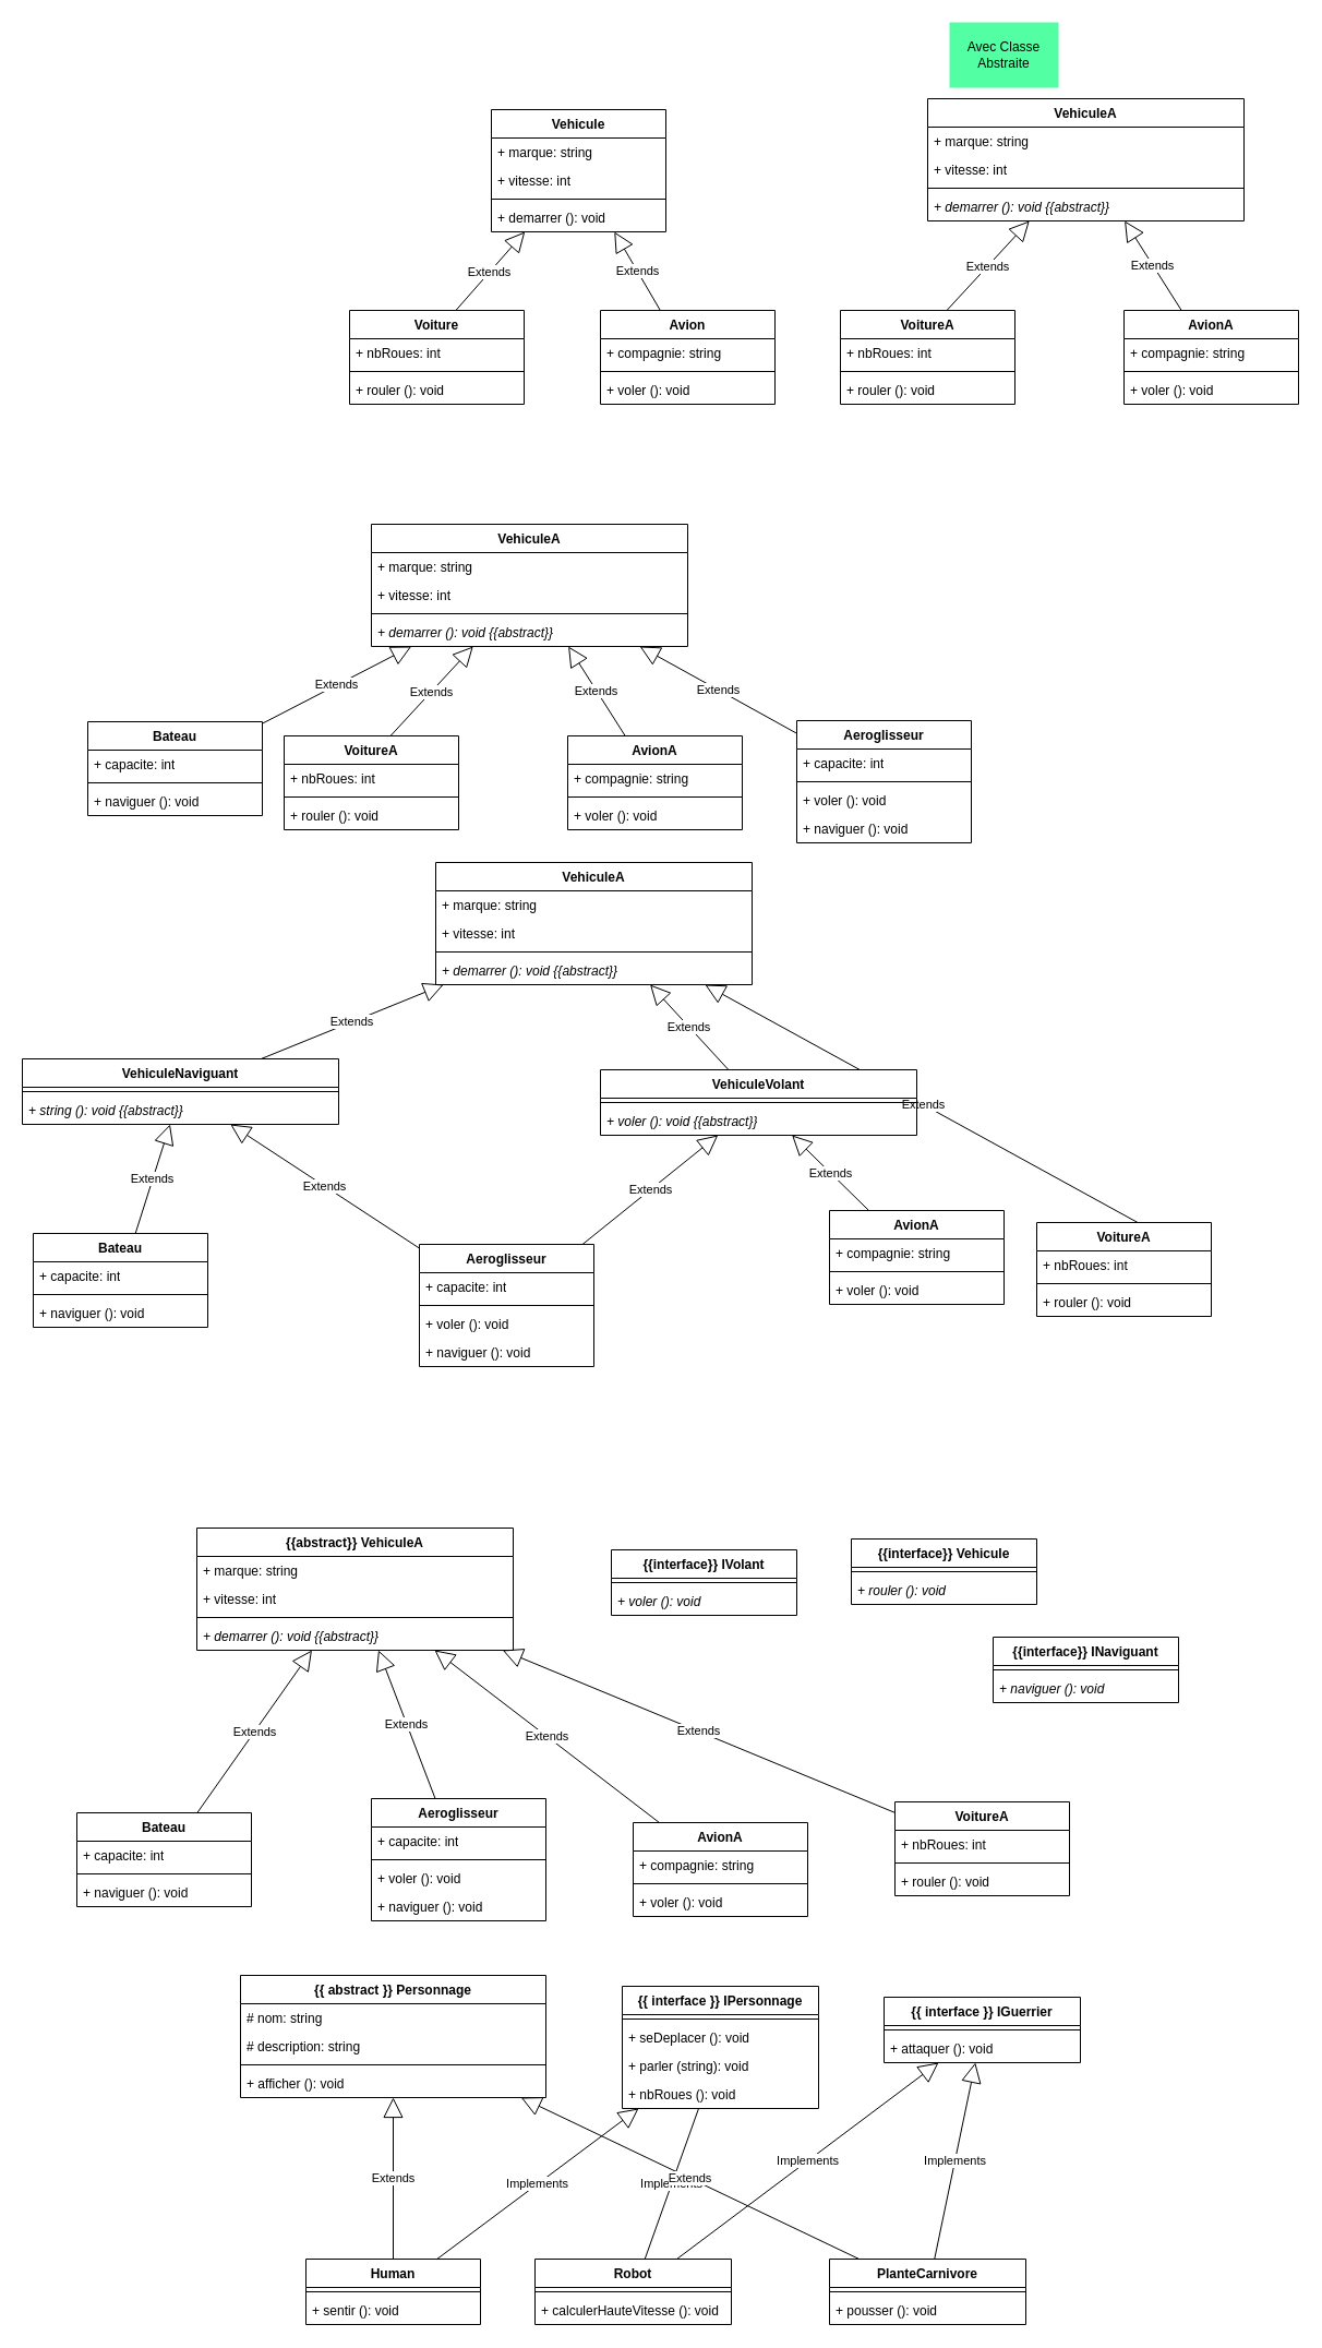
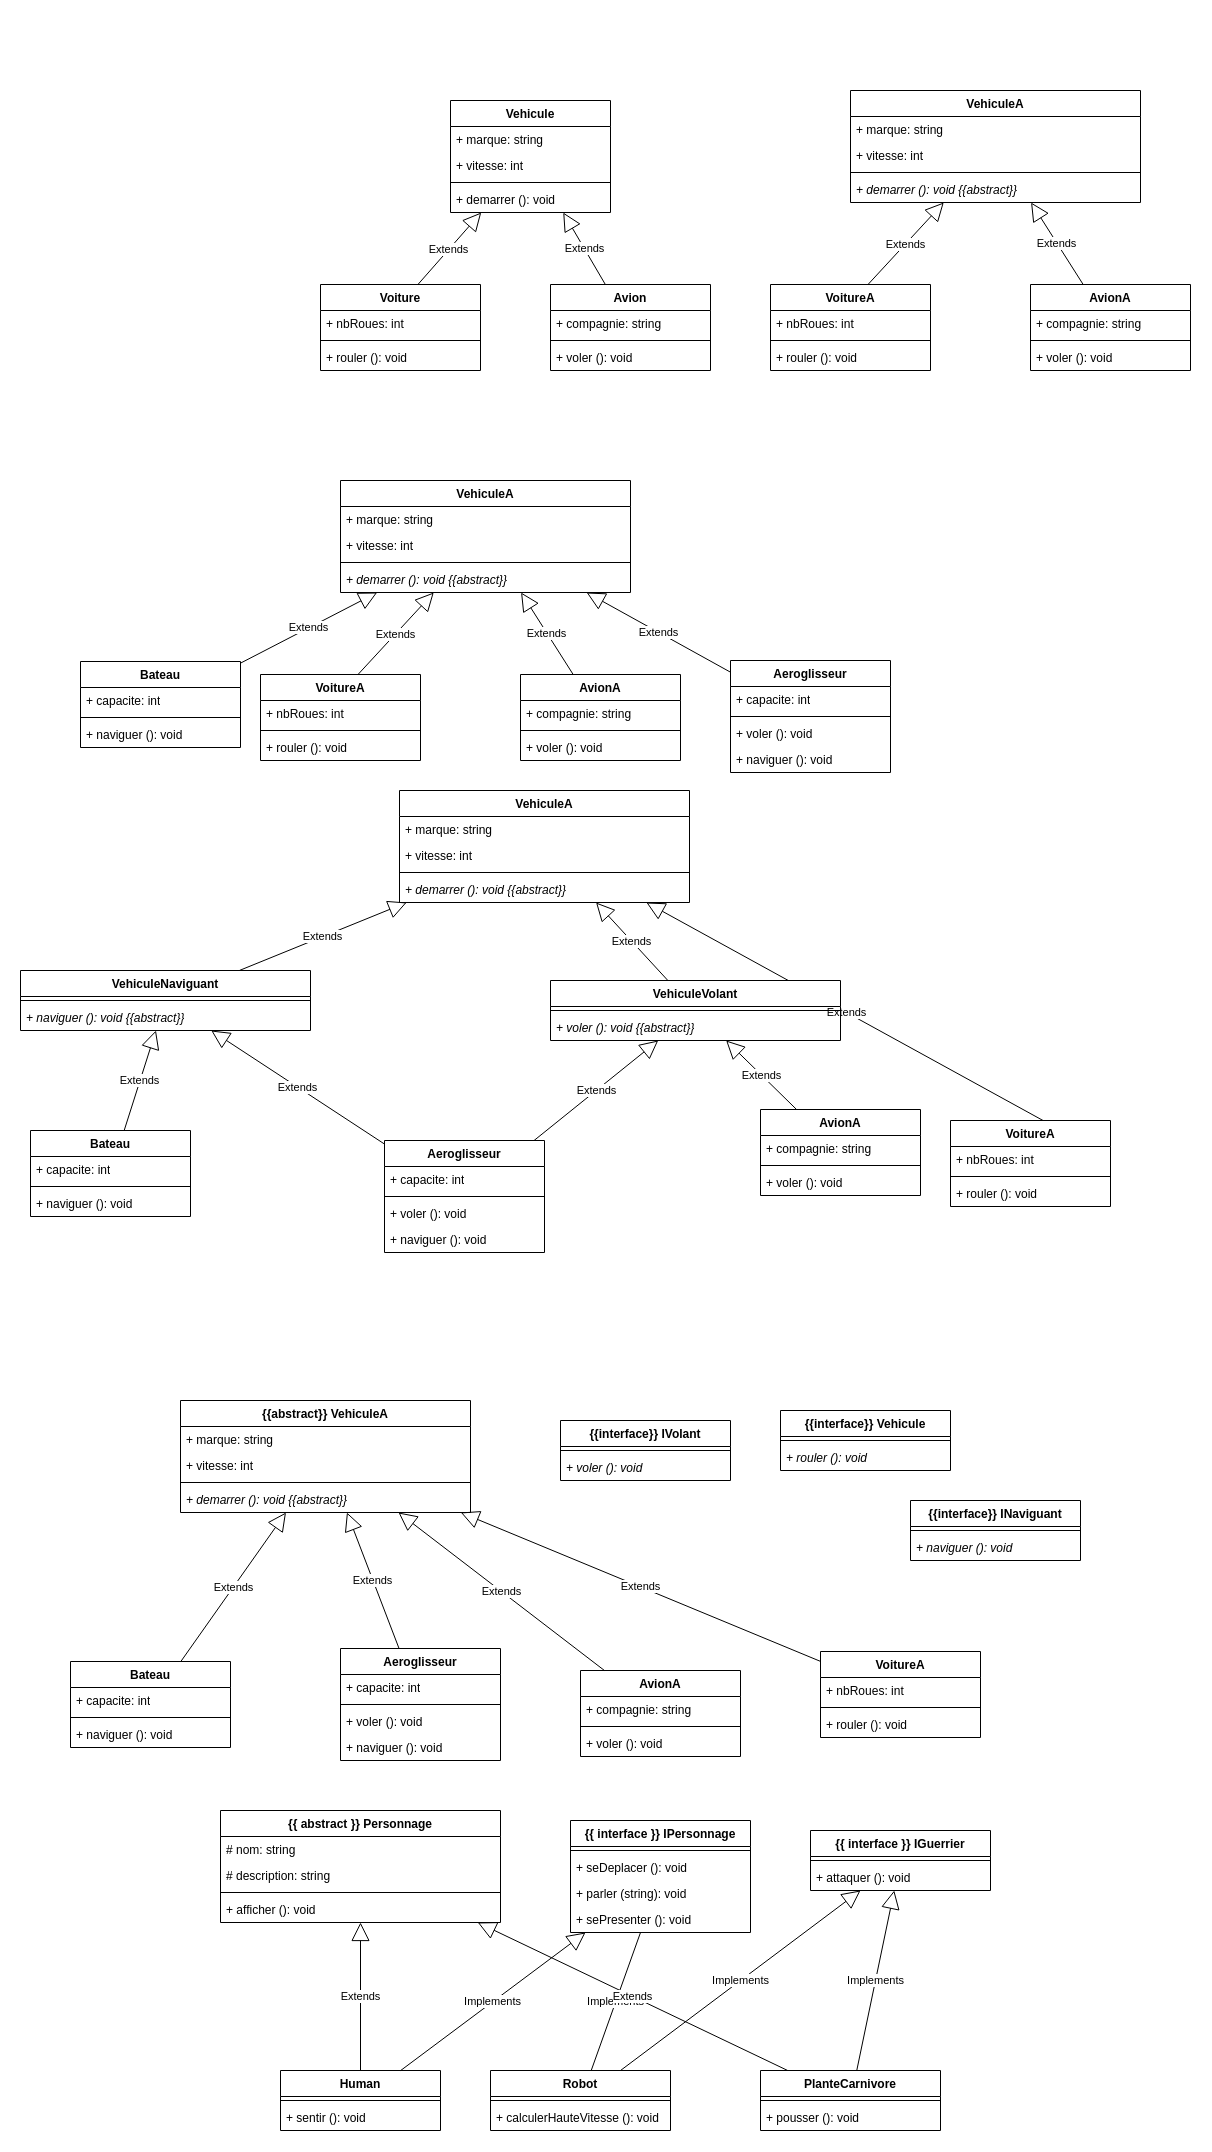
- <mxCell id="32" value="Avec Classe Abstraite" style="text;html=1;strokeColor=none;fillColor=#52FFA3;align=center;verticalAlign=middle;whiteSpace=wrap;rounded=0;" parent="1" vertex="1"><mxGeometry x="870" y="20" width="100" height="60" as="geometry" /></mxCell>
- <mxCell id="90" value="+ string (): void {{abstract}}" style="text;strokeColor=none;fillColor=none;align=left;verticalAlign=top;spacingLeft=4;spacingRight=4;overflow=hidden;rotatable=0;points=[[0,0.5],[1,0.5]];portConstraint=eastwest;whiteSpace=wrap;html=1;fontStyle=2" parent="88" vertex="1"><mxGeometry y="34" width="290" height="26" as="geometry" /></mxCell>
+ <mxCell id="90" value="+ naviguer (): void {{abstract}}" style="text;strokeColor=none;fillColor=none;align=left;verticalAlign=top;spacingLeft=4;spacingRight=4;overflow=hidden;rotatable=0;points=[[0,0.5],[1,0.5]];portConstraint=eastwest;whiteSpace=wrap;html=1;fontStyle=2" parent="88" vertex="1"><mxGeometry y="34" width="290" height="26" as="geometry" /></mxCell>
- <mxCell id="139" value="+ nbRoues (): void" style="text;strokeColor=none;fillColor=none;align=left;verticalAlign=top;spacingLeft=4;spacingRight=4;overflow=hidden;rotatable=0;points=[[0,0.5],[1,0.5]];portConstraint=eastwest;whiteSpace=wrap;html=1;" vertex="1" parent="135"><mxGeometry y="86" width="180" height="26" as="geometry" /></mxCell>
+ <mxCell id="139" value="+ sePresenter (): void" style="text;strokeColor=none;fillColor=none;align=left;verticalAlign=top;spacingLeft=4;spacingRight=4;overflow=hidden;rotatable=0;points=[[0,0.5],[1,0.5]];portConstraint=eastwest;whiteSpace=wrap;html=1;" vertex="1" parent="135"><mxGeometry y="86" width="180" height="26" as="geometry" /></mxCell>
